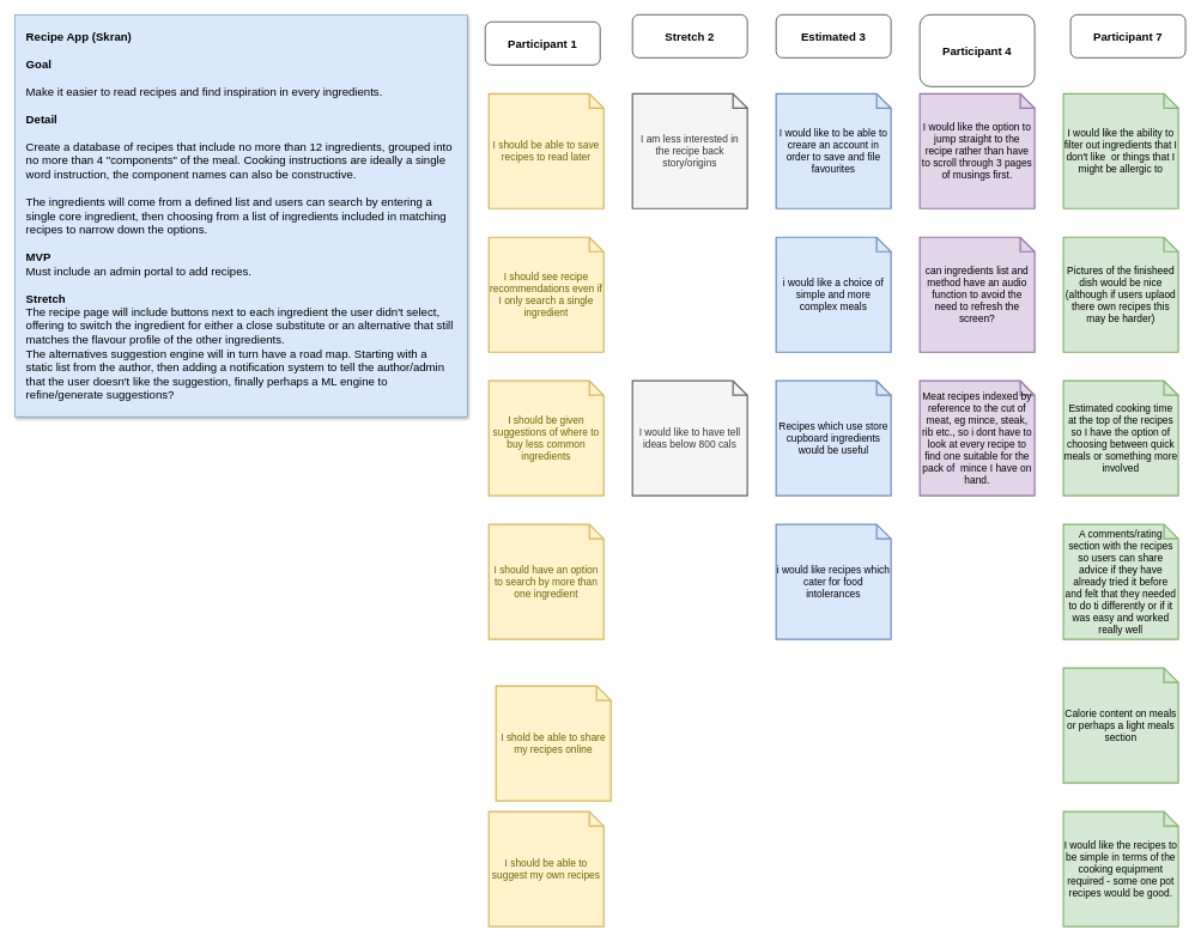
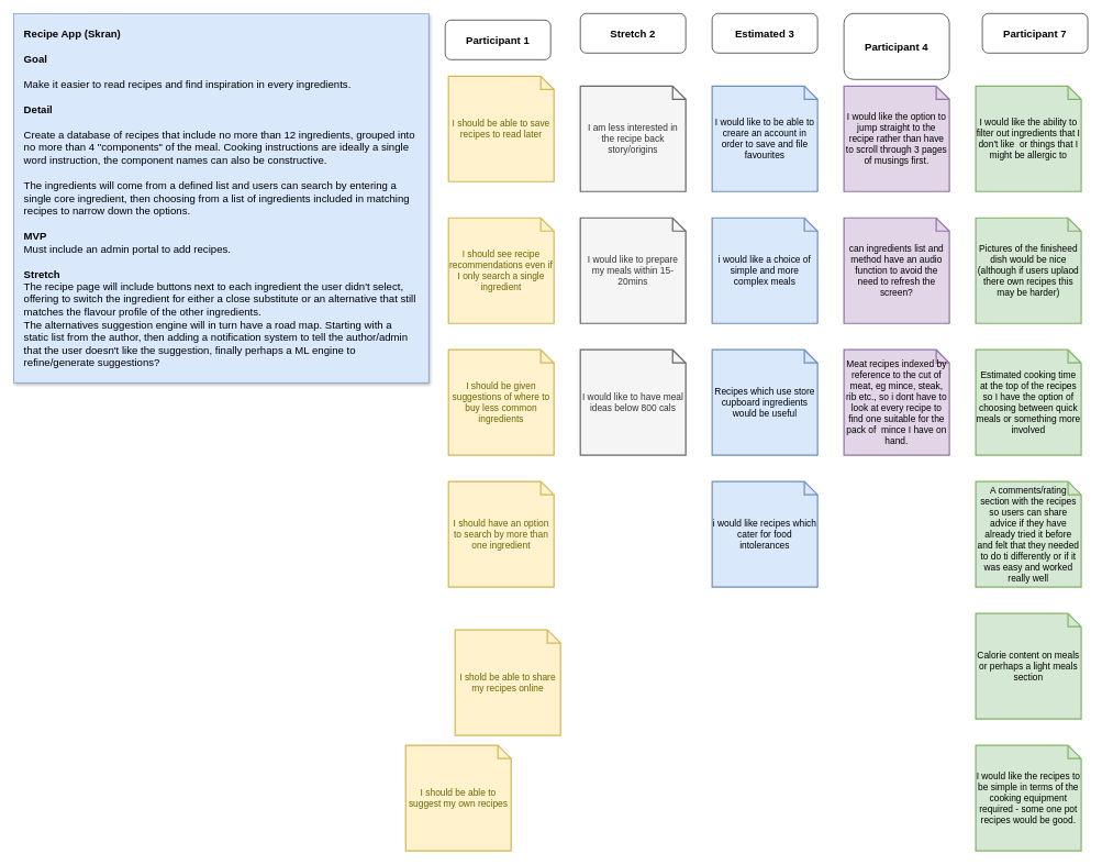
- <mxCell id="2" value="I should be able to save recipes to read later" style="shape=note;strokeWidth=2;fontSize=14;size=20;whiteSpace=wrap;html=1;fillColor=#fff2cc;strokeColor=#d6b656;fontColor=#666600;" vertex="1" parent="1"><mxGeometry x="680" y="130" width="160" height="160" as="geometry" /></mxCell>
+ <mxCell id="2" value="I should be able to save recipes to read later" style="shape=note;strokeWidth=2;fontSize=14;size=20;whiteSpace=wrap;html=1;fillColor=#fff2cc;strokeColor=#d6b656;fontColor=#666600;" vertex="1" parent="1"><mxGeometry x="680" y="115" width="160" height="160" as="geometry" /></mxCell>
+ <mxCell id="9" value="I would like to prepare my meals within 15-20mins" style="shape=note;strokeWidth=2;fontSize=14;size=20;whiteSpace=wrap;html=1;fillColor=#f5f5f5;strokeColor=#666666;fontColor=#333333;" vertex="1" parent="1"><mxGeometry x="880" y="330" width="160" height="160" as="geometry" /></mxCell>
- <mxCell id="10" value="I would like to have tell ideas below 800 cals" style="shape=note;strokeWidth=2;fontSize=14;size=20;whiteSpace=wrap;html=1;fillColor=#f5f5f5;strokeColor=#666666;fontColor=#333333;" vertex="1" parent="1"><mxGeometry x="880" y="530" width="160" height="160" as="geometry" /></mxCell>
+ <mxCell id="10" value="I would like to have meal ideas below 800 cals" style="shape=note;strokeWidth=2;fontSize=14;size=20;whiteSpace=wrap;html=1;fillColor=#f5f5f5;strokeColor=#666666;fontColor=#333333;" vertex="1" parent="1"><mxGeometry x="880" y="530" width="160" height="160" as="geometry" /></mxCell>
- <mxCell id="7" value="I should be able to suggest my own recipes" style="shape=note;strokeWidth=2;fontSize=14;size=20;whiteSpace=wrap;html=1;fillColor=#fff2cc;strokeColor=#d6b656;fontColor=#666600;" vertex="1" parent="1"><mxGeometry x="680" y="1130" width="160" height="160" as="geometry" /></mxCell>
+ <mxCell id="7" value="I should be able to suggest my own recipes" style="shape=note;strokeWidth=2;fontSize=14;size=20;whiteSpace=wrap;html=1;fillColor=#fff2cc;strokeColor=#d6b656;fontColor=#666600;" vertex="1" parent="1"><mxGeometry x="615" y="1130" width="160" height="160" as="geometry" /></mxCell>
